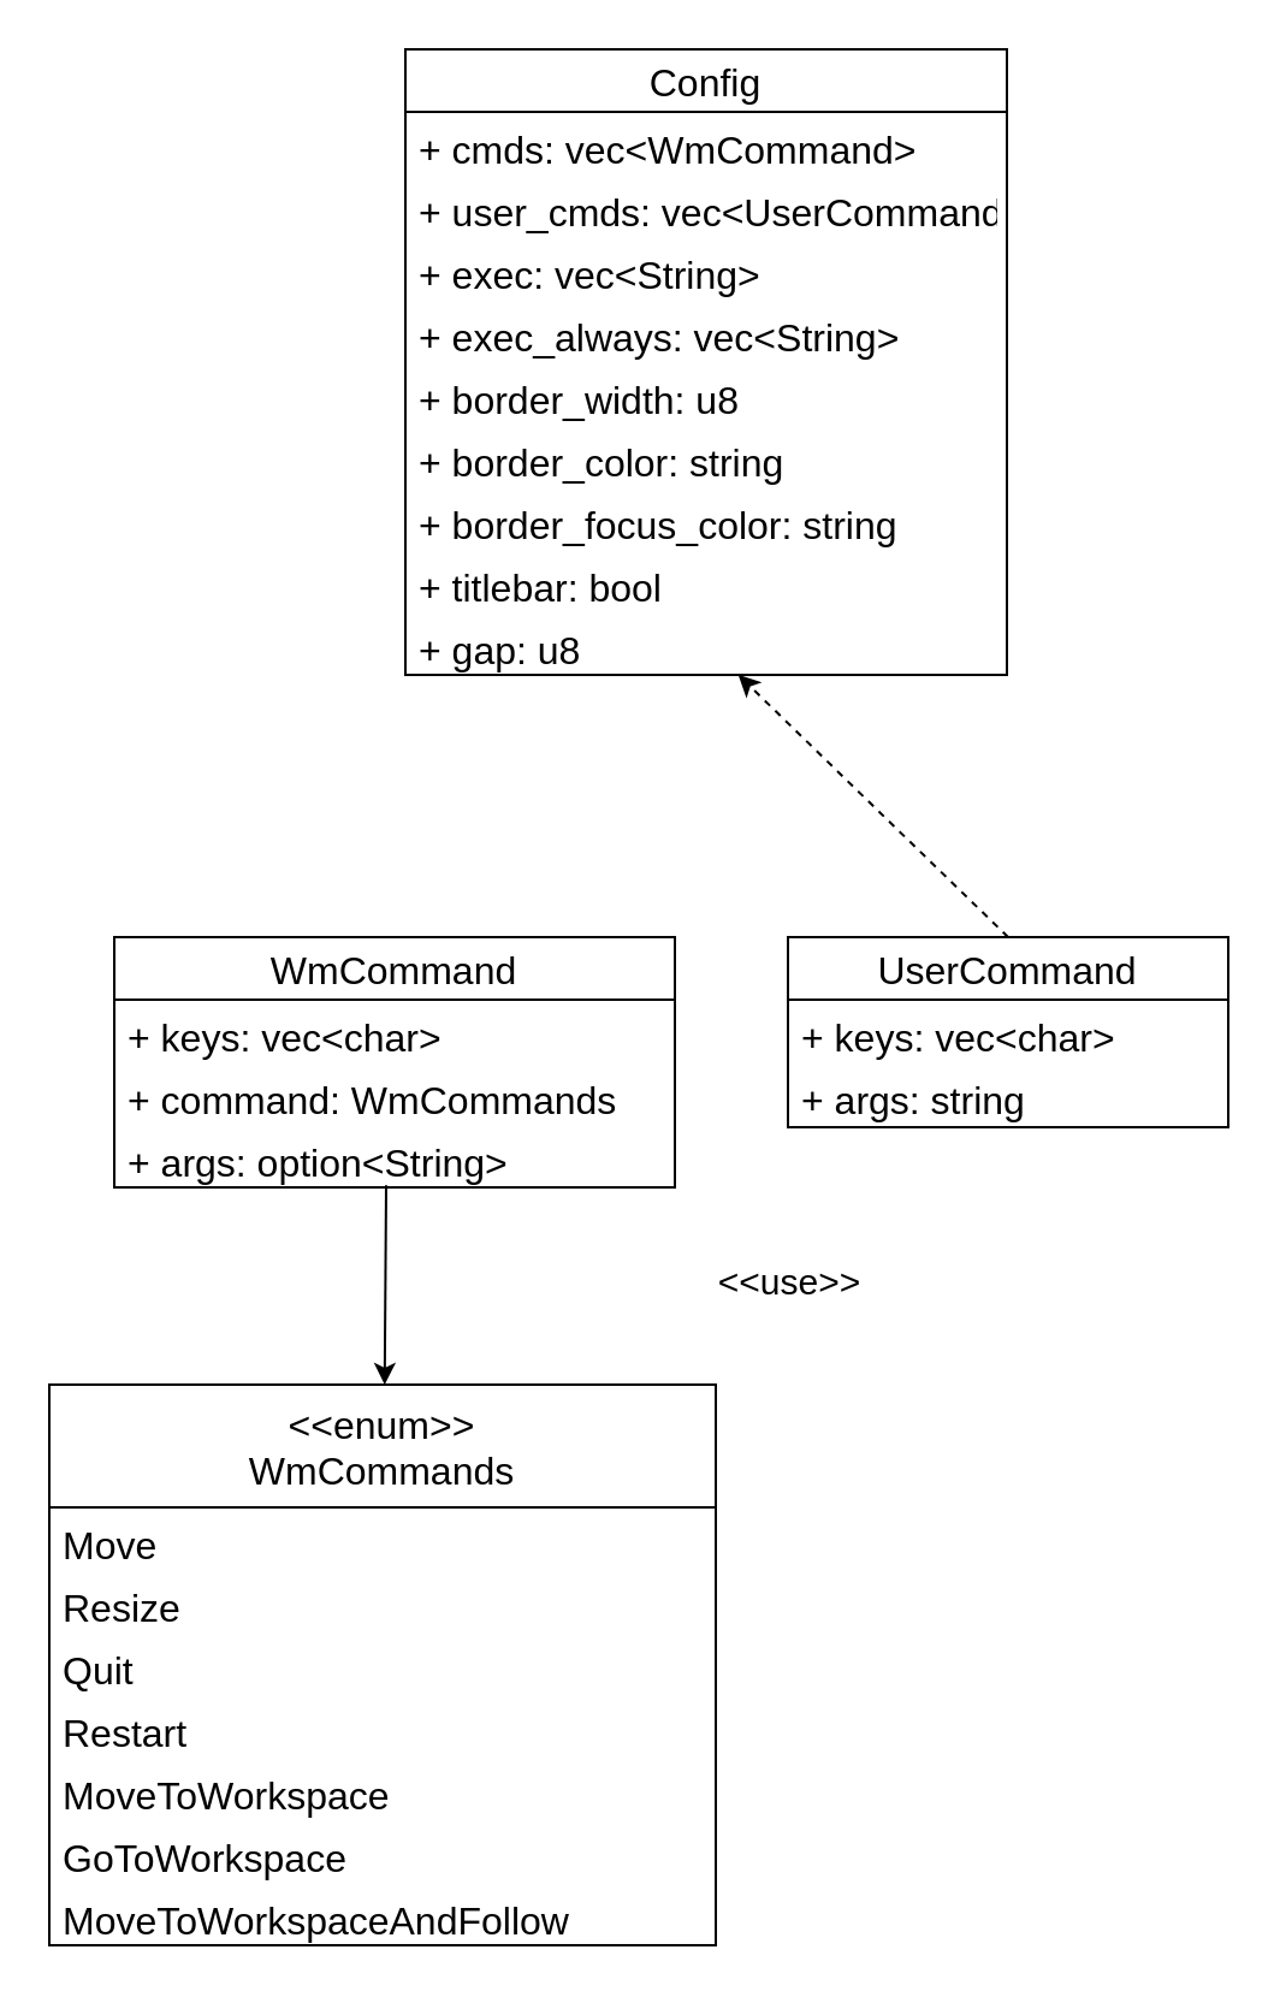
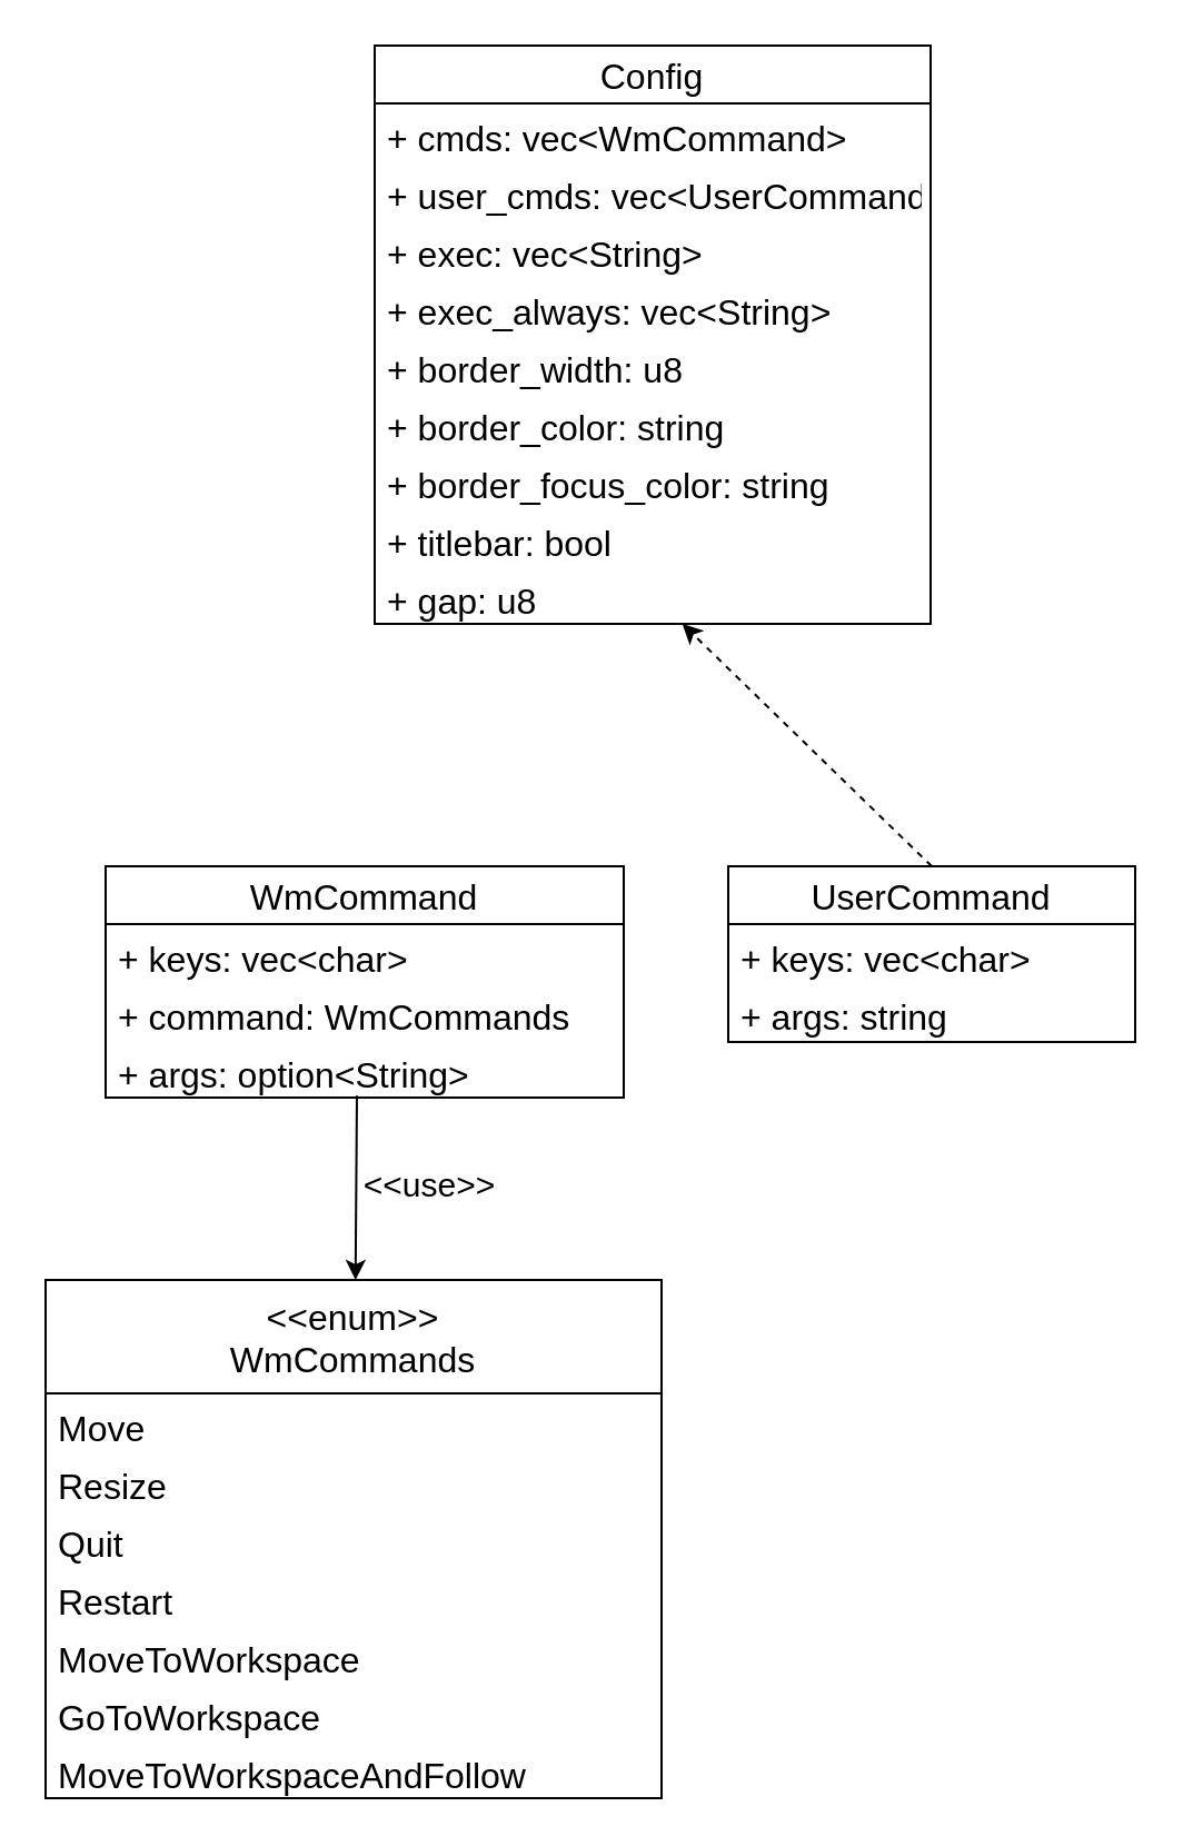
- <mxCell id="29" value="&lt;font style=&quot;font-size: 15px;&quot;&gt;&amp;lt;&amp;lt;use&amp;gt;&amp;gt;&lt;/font&gt;" style="text;html=1;strokeColor=none;fillColor=none;align=center;verticalAlign=middle;whiteSpace=wrap;rounded=0;" vertex="1" parent="1"><mxGeometry x="298" y="517" width="60" height="30" as="geometry" /></mxCell>
+ <mxCell id="29" value="&lt;font style=&quot;font-size: 15px;&quot;&gt;&amp;lt;&amp;lt;use&amp;gt;&amp;gt;&lt;/font&gt;" style="text;html=1;strokeColor=none;fillColor=none;align=center;verticalAlign=middle;whiteSpace=wrap;rounded=0;" vertex="1" parent="1"><mxGeometry x="163" y="517" width="60" height="30" as="geometry" /></mxCell>
